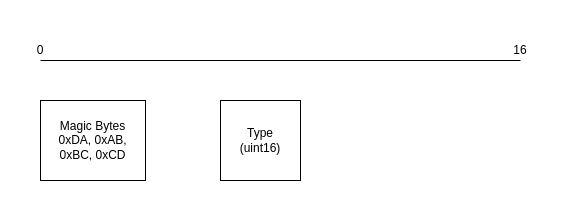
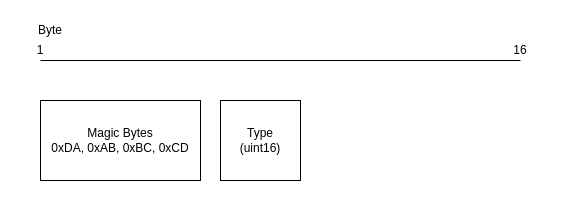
+ <mxCell id="7" value="Byte" style="text;html=1;strokeColor=none;fillColor=none;align=center;verticalAlign=middle;whiteSpace=wrap;rounded=0;" vertex="1" parent="1"><mxGeometry x="30" y="20" width="40" height="20" as="geometry" /></mxCell>
- <mxCell id="5" value="0&lt;br&gt;" style="text;html=1;strokeColor=none;fillColor=none;align=center;verticalAlign=middle;whiteSpace=wrap;rounded=0;" vertex="1" parent="1"><mxGeometry x="20" y="40" width="40" height="20" as="geometry" /></mxCell>
+ <mxCell id="5" value="1&lt;br&gt;" style="text;html=1;strokeColor=none;fillColor=none;align=center;verticalAlign=middle;whiteSpace=wrap;rounded=0;" vertex="1" parent="1"><mxGeometry x="20" y="40" width="40" height="20" as="geometry" /></mxCell>
- <mxCell id="2" value="Magic Bytes&lt;br&gt;&lt;span&gt;0xDA&lt;/span&gt;&lt;span&gt;, &lt;/span&gt;&lt;span&gt;0xAB&lt;/span&gt;&lt;span&gt;, &lt;/span&gt;&lt;span&gt;0xBC&lt;/span&gt;&lt;span&gt;, &lt;/span&gt;&lt;span&gt;0xCD&lt;/span&gt;&lt;br&gt;" style="rounded=0;whiteSpace=wrap;html=1;" vertex="1" parent="1"><mxGeometry x="40" y="100" width="105" height="80" as="geometry" /></mxCell>
+ <mxCell id="2" value="Magic Bytes&lt;br&gt;&lt;span&gt;0xDA&lt;/span&gt;&lt;span&gt;, &lt;/span&gt;&lt;span&gt;0xAB&lt;/span&gt;&lt;span&gt;, &lt;/span&gt;&lt;span&gt;0xBC&lt;/span&gt;&lt;span&gt;, &lt;/span&gt;&lt;span&gt;0xCD&lt;/span&gt;&lt;br&gt;" style="rounded=0;whiteSpace=wrap;html=1;" vertex="1" parent="1"><mxGeometry x="40" y="100" width="160" height="80" as="geometry" /></mxCell>
